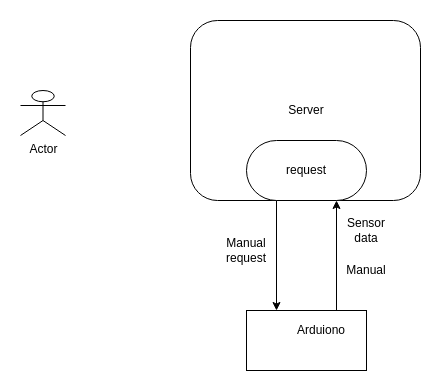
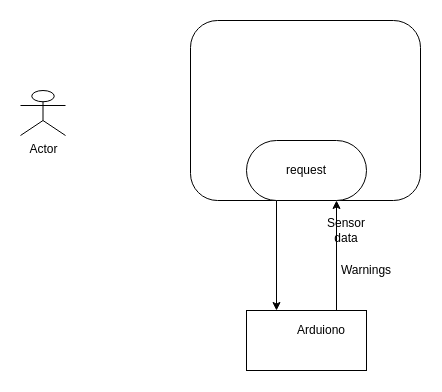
- <mxCell id="12" value="Server&lt;br&gt;" style="text;html=1;strokeColor=none;fillColor=none;align=center;verticalAlign=middle;whiteSpace=wrap;rounded=0;" parent="1" vertex="1"><mxGeometry x="286" y="100" width="40" height="20" as="geometry" /></mxCell>
- <mxCell id="10" value="Sensor data&lt;br&gt;" style="text;html=1;strokeColor=none;fillColor=none;align=center;verticalAlign=middle;whiteSpace=wrap;rounded=0;" parent="1" vertex="1"><mxGeometry x="346" y="220" width="40" height="20" as="geometry" /></mxCell>
+ <mxCell id="10" value="Sensor data&lt;br&gt;" style="text;html=1;strokeColor=none;fillColor=none;align=center;verticalAlign=middle;whiteSpace=wrap;rounded=0;" parent="1" vertex="1"><mxGeometry x="326" y="220" width="40" height="20" as="geometry" /></mxCell>
- <mxCell id="9" value="Manual request&lt;br&gt;" style="text;html=1;strokeColor=none;fillColor=none;align=center;verticalAlign=middle;whiteSpace=wrap;rounded=0;" parent="1" vertex="1"><mxGeometry x="226" y="240" width="40" height="20" as="geometry" /></mxCell>
- <mxCell id="11" value="Manual&lt;br&gt;" style="text;html=1;strokeColor=none;fillColor=none;align=center;verticalAlign=middle;whiteSpace=wrap;rounded=0;" parent="1" vertex="1"><mxGeometry x="346" y="260" width="40" height="20" as="geometry" /></mxCell>
+ <mxCell id="11" value="Warnings&lt;br&gt;" style="text;html=1;strokeColor=none;fillColor=none;align=center;verticalAlign=middle;whiteSpace=wrap;rounded=0;" parent="1" vertex="1"><mxGeometry x="346" y="260" width="40" height="20" as="geometry" /></mxCell>
